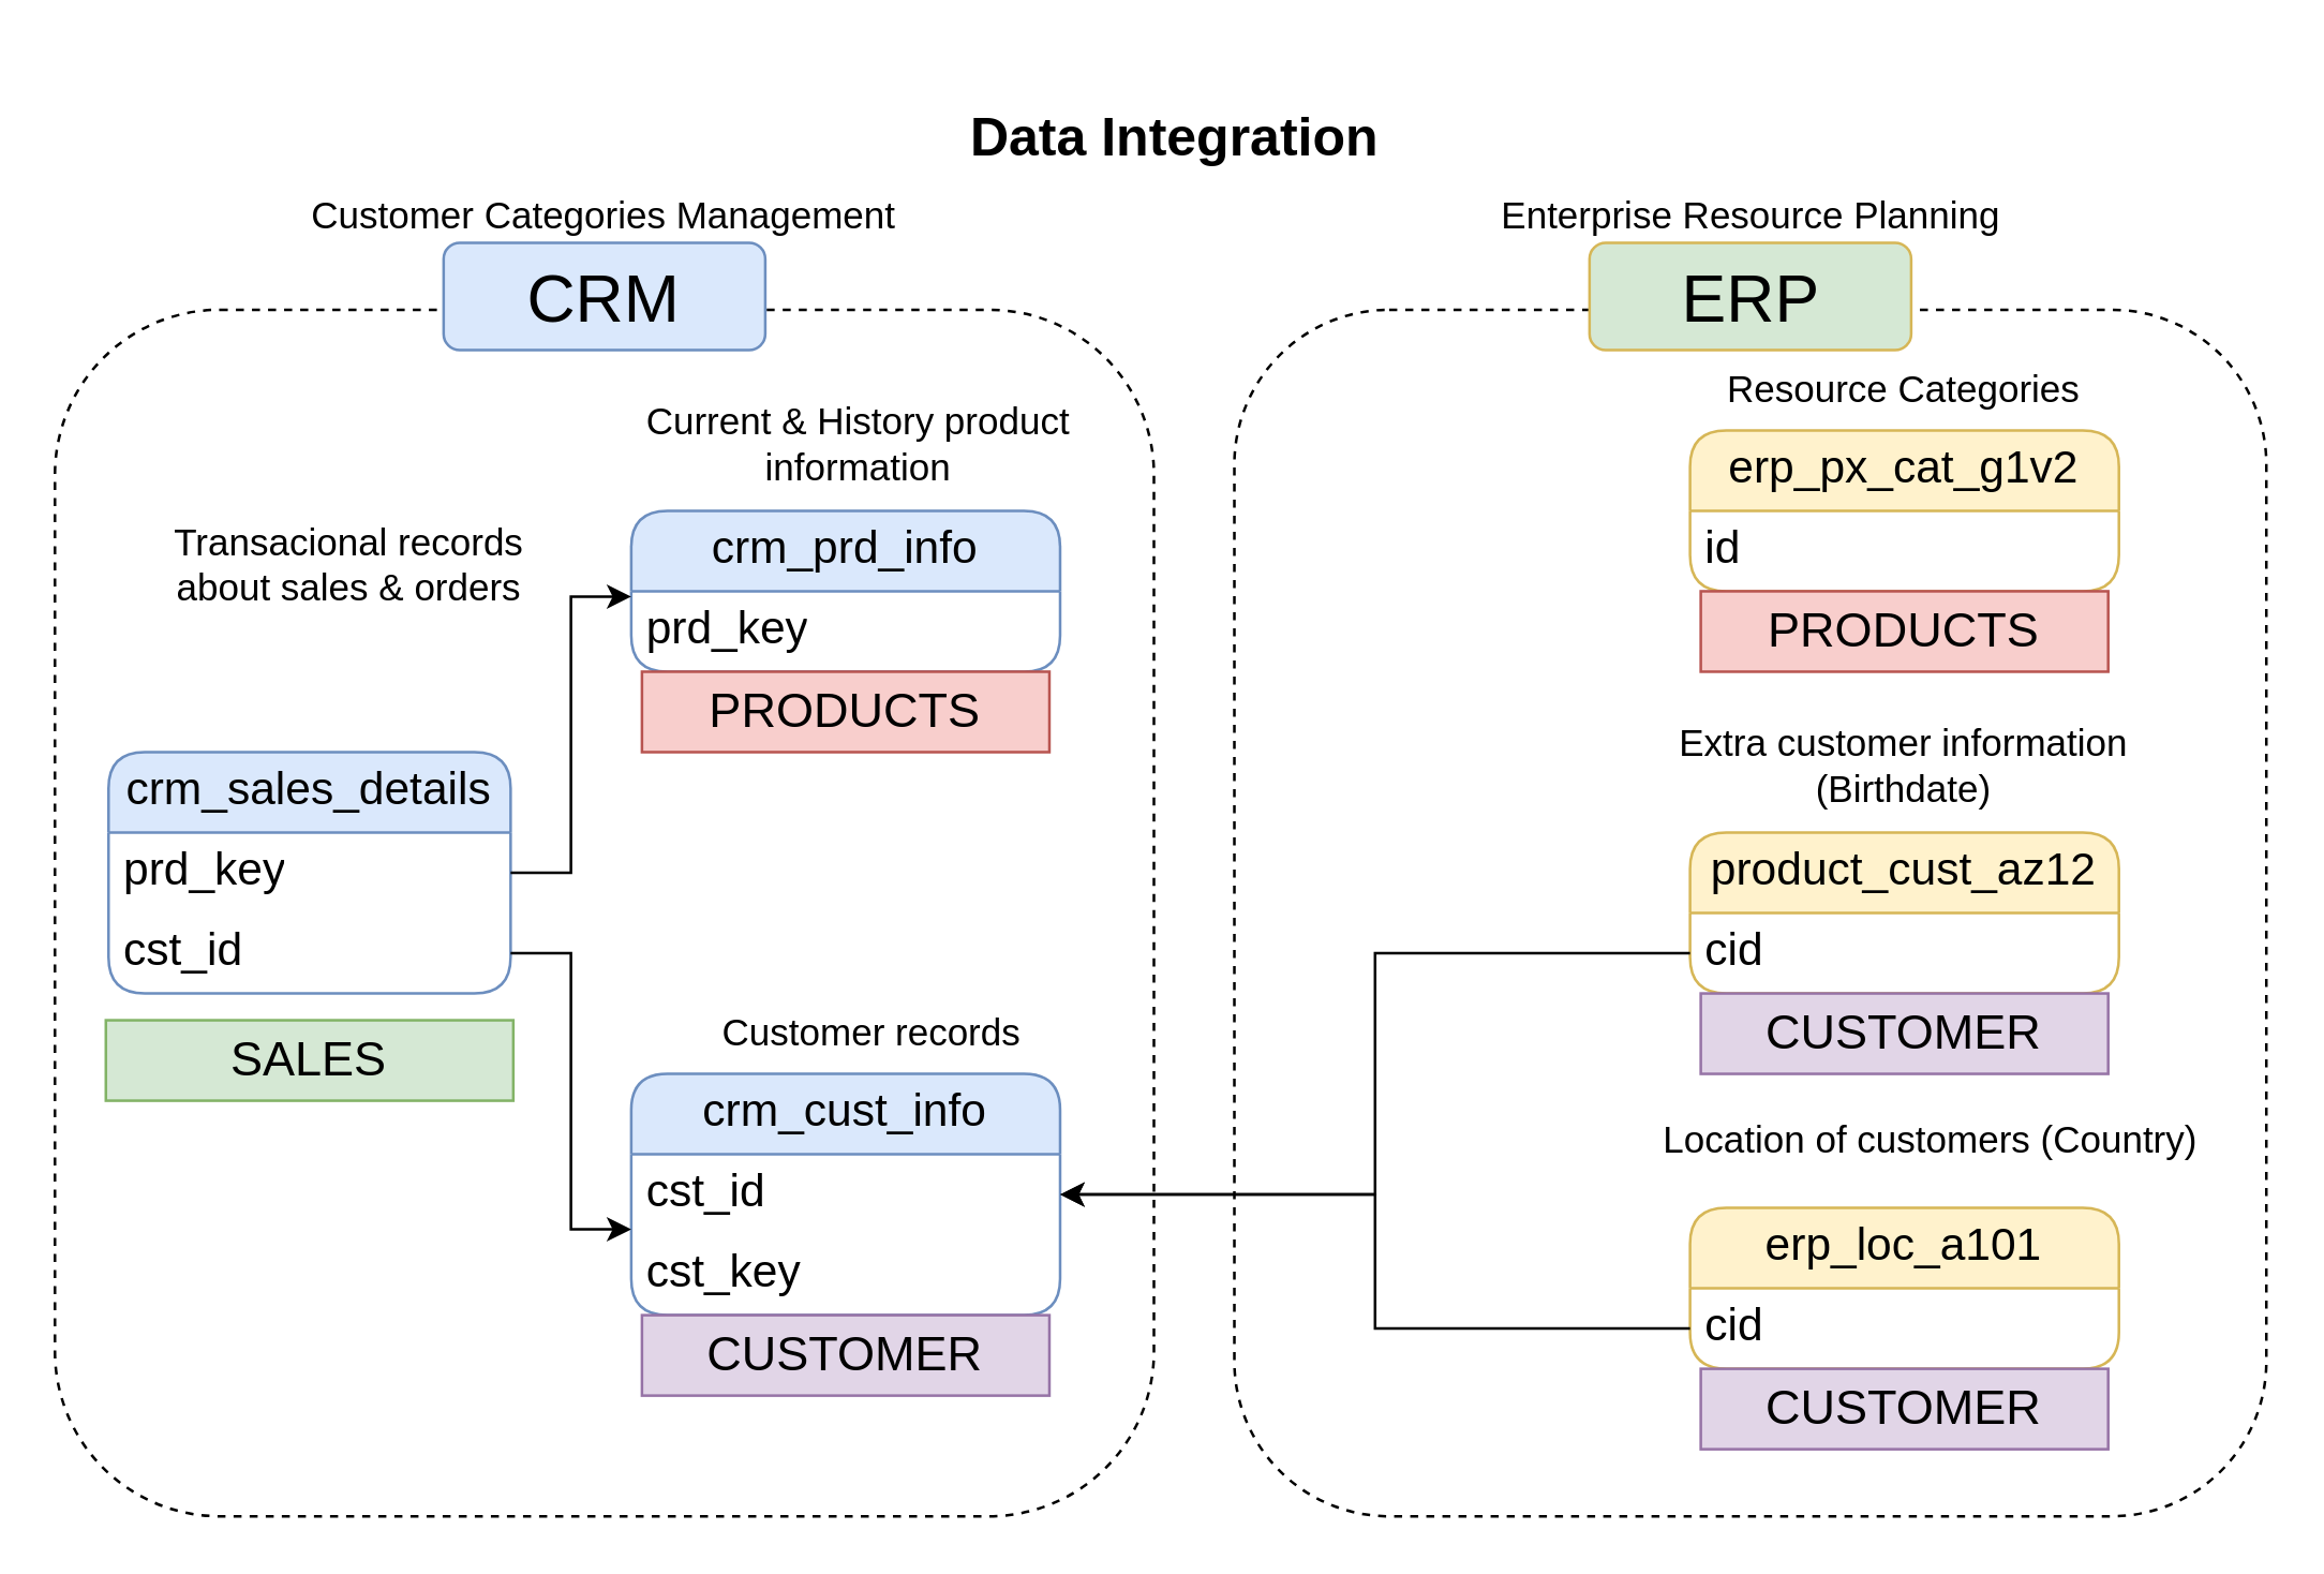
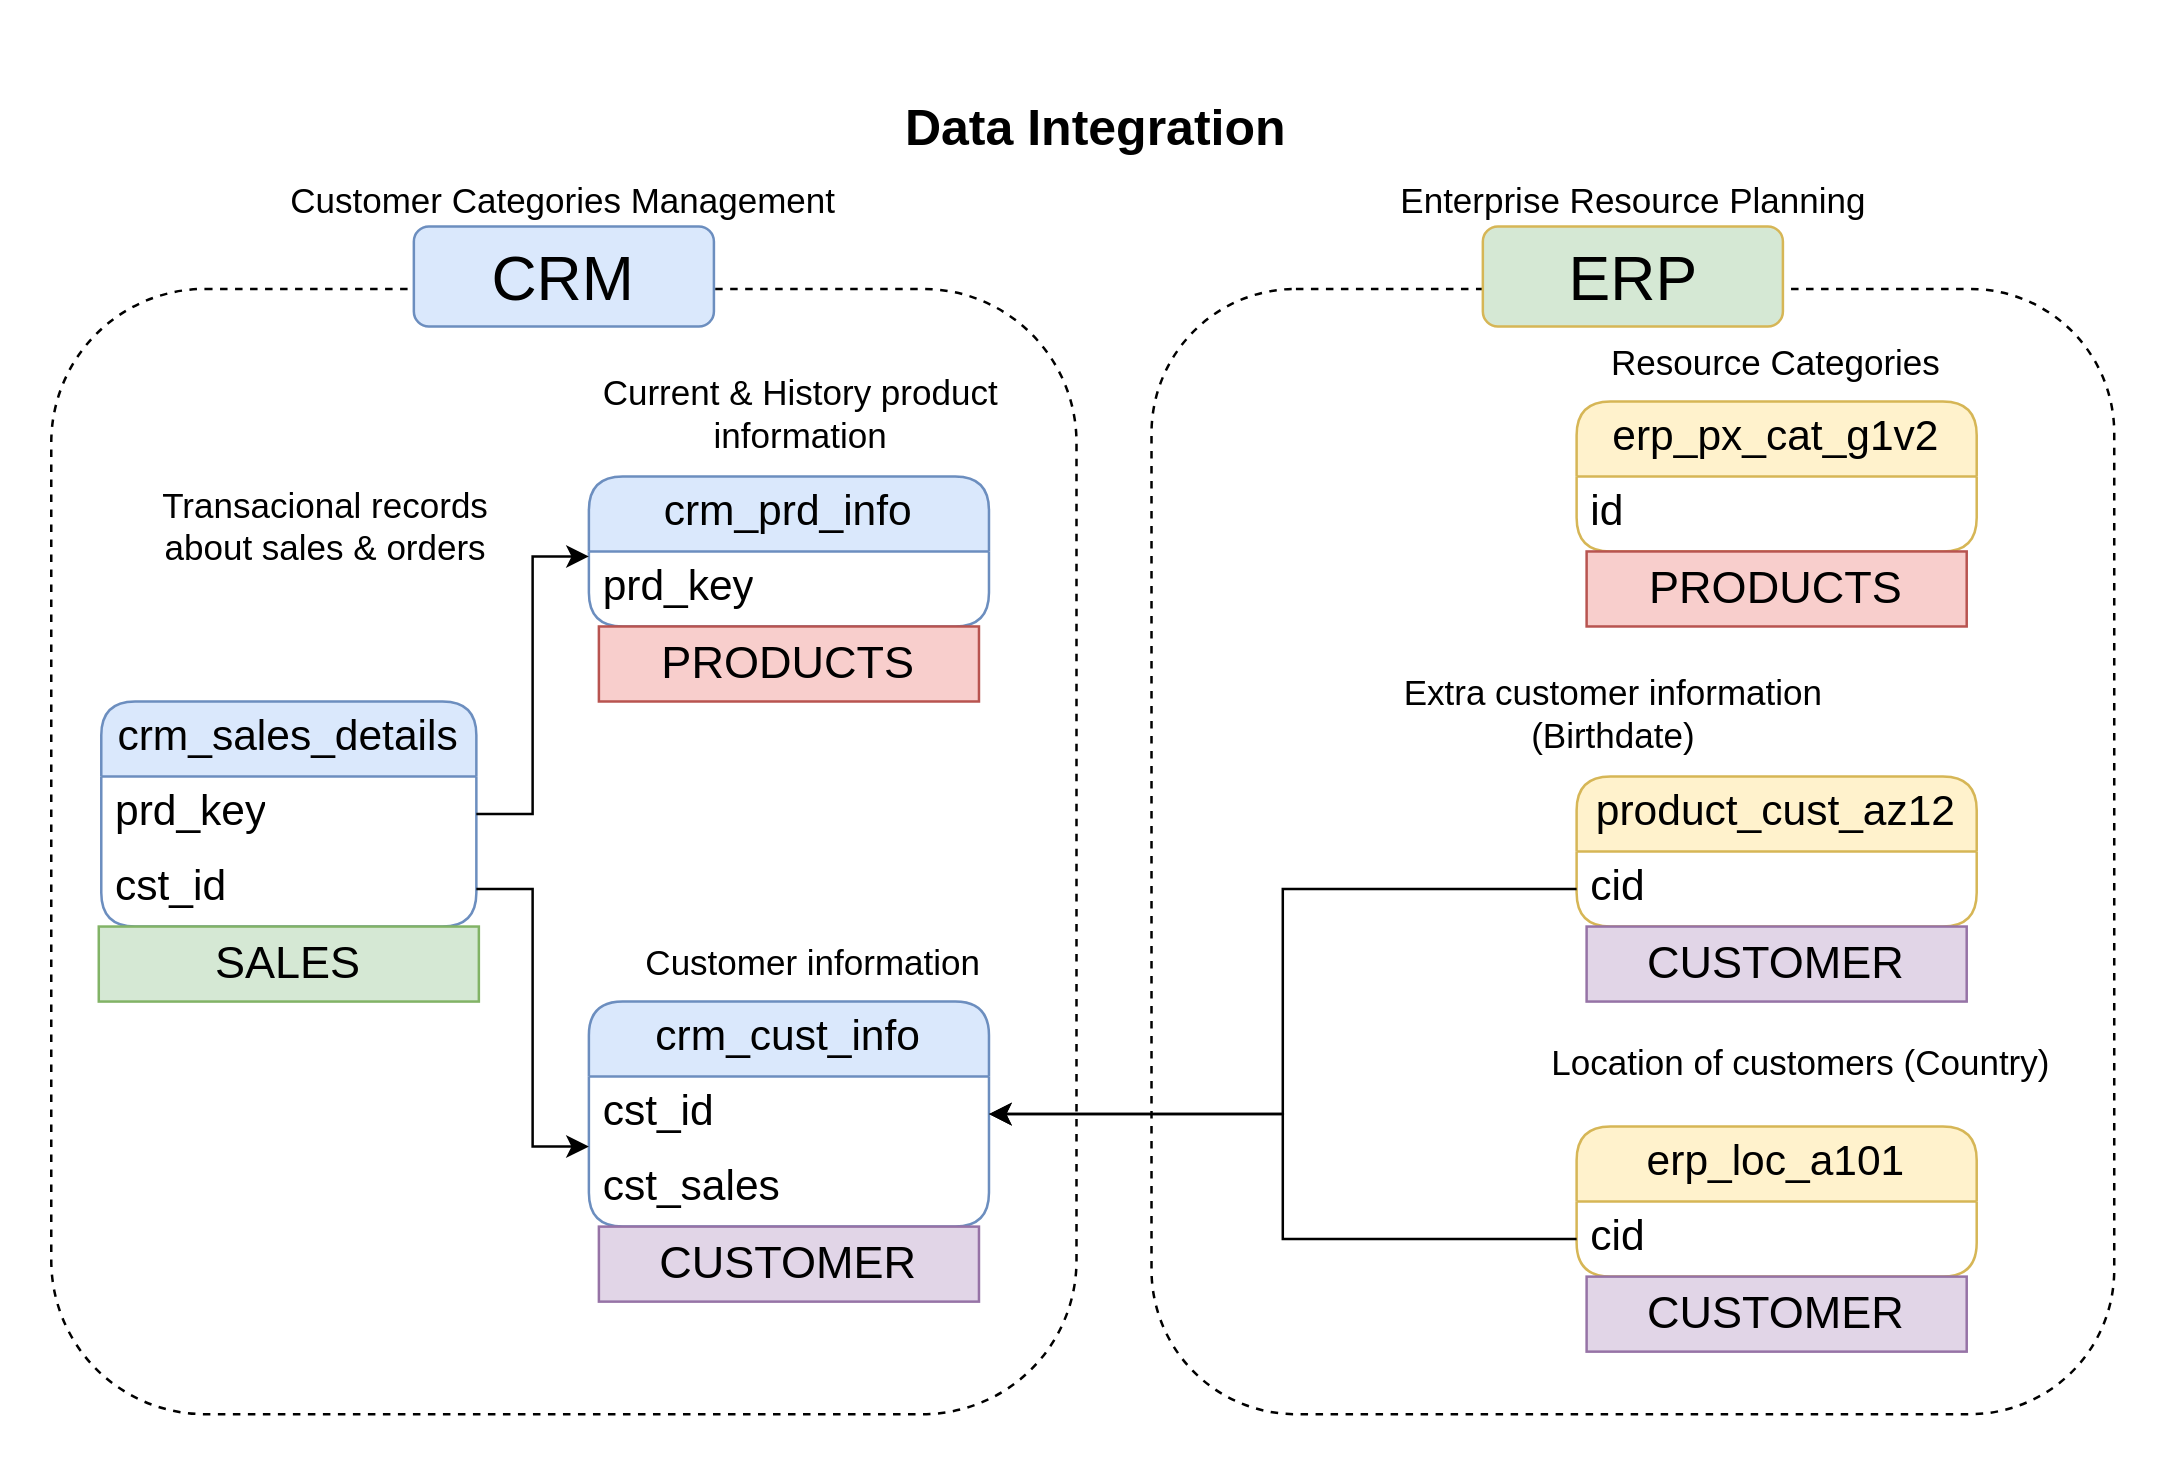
- <mxCell id="17" value="&lt;span style=&quot;font-size: 14px;&quot;&gt;Extra customer information (Birthdate)&lt;/span&gt;" style="rounded=1;whiteSpace=wrap;html=1;fillColor=none;strokeColor=none;" parent="1" vertex="1"><mxGeometry x="595" y="270" width="230" height="30" as="geometry" /></mxCell>
+ <mxCell id="17" value="&lt;span style=&quot;font-size: 14px;&quot;&gt;Extra customer information (Birthdate)&lt;/span&gt;" style="rounded=1;whiteSpace=wrap;html=1;fillColor=none;strokeColor=none;" parent="1" vertex="1"><mxGeometry x="530" y="270" width="230" height="30" as="geometry" /></mxCell>
- <mxCell id="5" value="&lt;font style=&quot;font-size: 14px;&quot;&gt;Customer records&lt;/font&gt;" style="rounded=1;whiteSpace=wrap;html=1;fillColor=none;strokeColor=none;" parent="1" vertex="1"><mxGeometry x="245" y="370" width="160" height="30" as="geometry" /></mxCell>
+ <mxCell id="5" value="&lt;font style=&quot;font-size: 14px;&quot;&gt;Customer information&lt;/font&gt;" style="rounded=1;whiteSpace=wrap;html=1;fillColor=none;strokeColor=none;" parent="1" vertex="1"><mxGeometry x="245" y="370" width="160" height="30" as="geometry" /></mxCell>
- <mxCell id="35" value="&lt;font style=&quot;font-size: 18px;&quot;&gt;SALES&lt;/font&gt;" style="text;html=1;strokeColor=#82b366;fillColor=#d5e8d4;align=center;verticalAlign=middle;whiteSpace=wrap;overflow=hidden;" parent="1" vertex="1"><mxGeometry x="39" y="380" width="152" height="30" as="geometry" /></mxCell>
+ <mxCell id="35" value="&lt;font style=&quot;font-size: 18px;&quot;&gt;SALES&lt;/font&gt;" style="text;html=1;strokeColor=#82b366;fillColor=#d5e8d4;align=center;verticalAlign=middle;whiteSpace=wrap;overflow=hidden;" parent="1" vertex="1"><mxGeometry x="39" y="370" width="152" height="30" as="geometry" /></mxCell>
- <mxCell id="4" value="cst_key" style="text;strokeColor=none;fillColor=none;align=left;verticalAlign=middle;spacingLeft=4;spacingRight=4;overflow=hidden;points=[[0,0.5],[1,0.5]];portConstraint=eastwest;rotatable=0;whiteSpace=wrap;html=1;fontSize=17;" parent="2" vertex="1"><mxGeometry y="60" width="160" height="30" as="geometry" /></mxCell>
+ <mxCell id="4" value="cst_sales" style="text;strokeColor=none;fillColor=none;align=left;verticalAlign=middle;spacingLeft=4;spacingRight=4;overflow=hidden;points=[[0,0.5],[1,0.5]];portConstraint=eastwest;rotatable=0;whiteSpace=wrap;html=1;fontSize=17;" parent="2" vertex="1"><mxGeometry y="60" width="160" height="30" as="geometry" /></mxCell>
